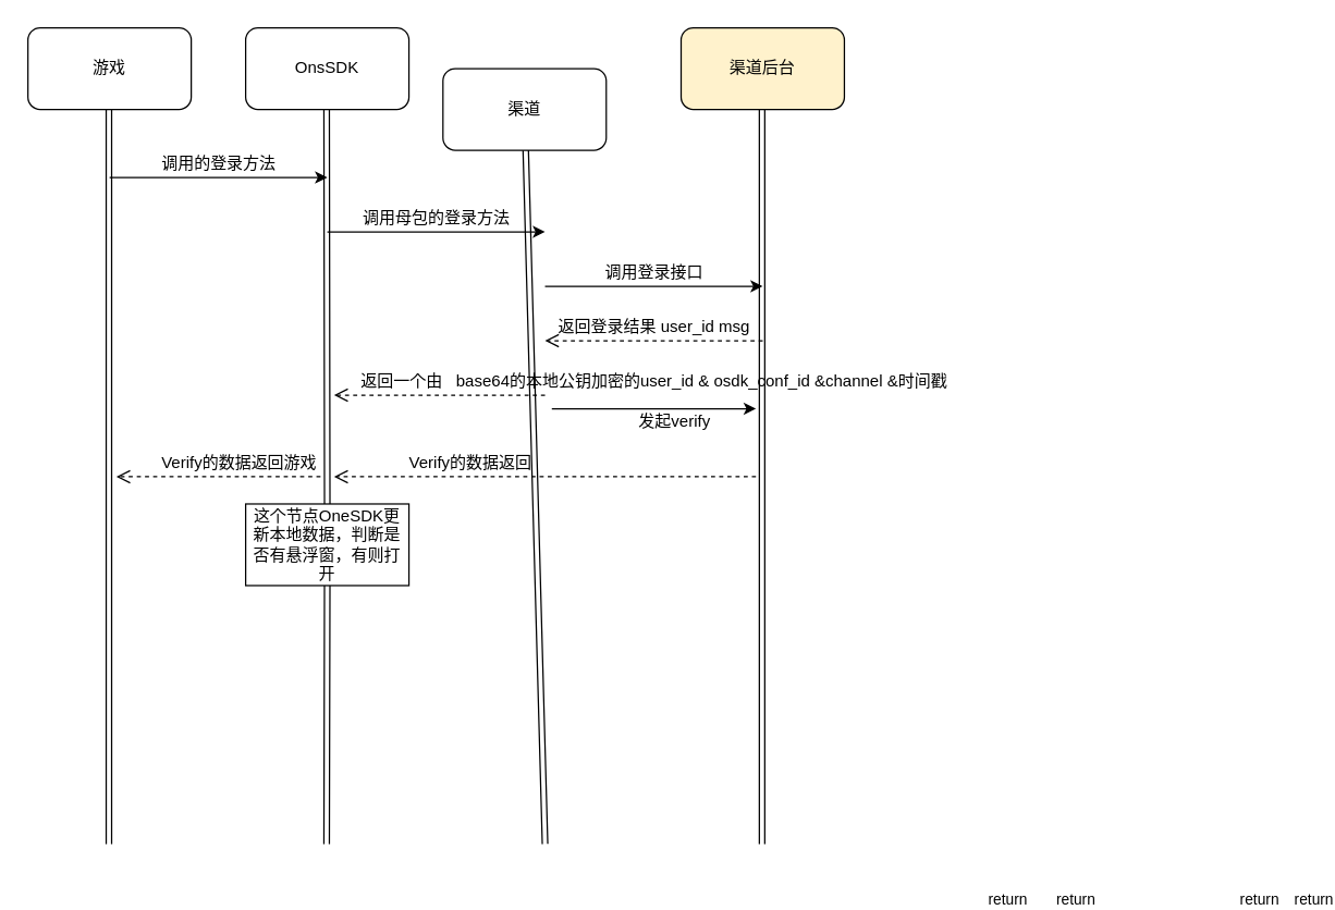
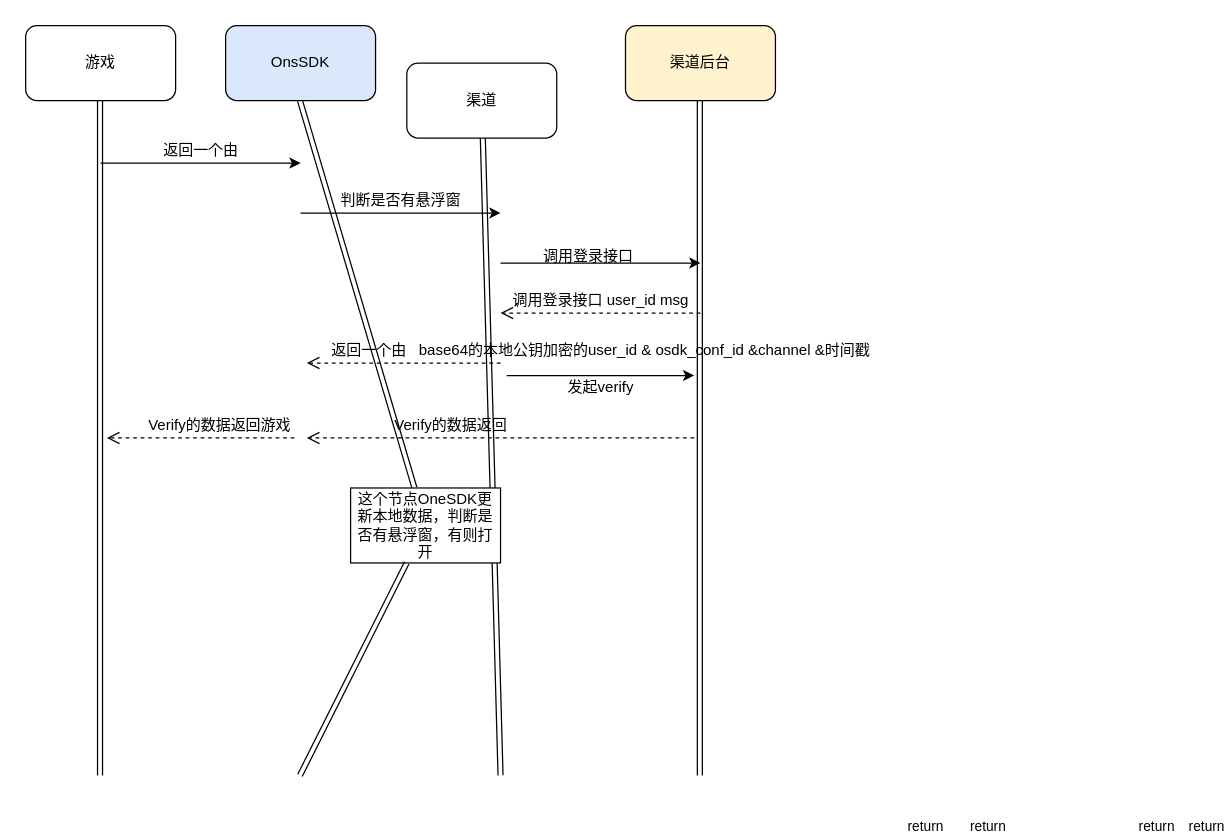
- <mxCell id="3" value="OnsSDK" style="rounded=1;whiteSpace=wrap;html=1;" vertex="1" parent="1"><mxGeometry x="180" y="20" width="120" height="60" as="geometry" /></mxCell>
+ <mxCell id="3" value="OnsSDK" style="rounded=1;whiteSpace=wrap;html=1;fillColor=#dae8fc;" vertex="1" parent="1"><mxGeometry x="180" y="20" width="120" height="60" as="geometry" /></mxCell>
- <mxCell id="11" value="调用的登录方法" style="text;html=1;align=center;verticalAlign=middle;resizable=0;points=[];autosize=1;strokeColor=none;" vertex="1" parent="1"><mxGeometry x="110" y="110" width="100" height="20" as="geometry" /></mxCell>
+ <mxCell id="11" value="返回一个由" style="text;html=1;align=center;verticalAlign=middle;resizable=0;points=[];autosize=1;strokeColor=none;" vertex="1" parent="1"><mxGeometry x="110" y="110" width="100" height="20" as="geometry" /></mxCell>
- <mxCell id="13" value="调用母包的登录方法" style="text;html=1;align=center;verticalAlign=middle;resizable=0;points=[];autosize=1;strokeColor=none;" vertex="1" parent="1"><mxGeometry x="260" y="150" width="120" height="20" as="geometry" /></mxCell>
+ <mxCell id="13" value="判断是否有悬浮窗" style="text;html=1;align=center;verticalAlign=middle;resizable=0;points=[];autosize=1;strokeColor=none;" vertex="1" parent="1"><mxGeometry x="260" y="150" width="120" height="20" as="geometry" /></mxCell>
- <mxCell id="15" value="调用登录接口" style="text;html=1;align=center;verticalAlign=middle;resizable=0;points=[];autosize=1;strokeColor=none;" vertex="1" parent="1"><mxGeometry x="435" y="190" width="90" height="20" as="geometry" /></mxCell>
+ <mxCell id="15" value="调用登录接口" style="text;html=1;align=center;verticalAlign=middle;resizable=0;points=[];autosize=1;strokeColor=none;" vertex="1" parent="1"><mxGeometry x="425" y="195" width="90" height="20" as="geometry" /></mxCell>
- <mxCell id="17" value="返回登录结果 user_id msg" style="text;html=1;align=center;verticalAlign=middle;resizable=0;points=[];autosize=1;strokeColor=none;" vertex="1" parent="1"><mxGeometry x="400" y="230" width="160" height="20" as="geometry" /></mxCell>
+ <mxCell id="17" value="调用登录接口 user_id msg" style="text;html=1;align=center;verticalAlign=middle;resizable=0;points=[];autosize=1;strokeColor=none;" vertex="1" parent="1"><mxGeometry x="400" y="230" width="160" height="20" as="geometry" /></mxCell>
- <mxCell id="21" value="发起verify" style="text;html=1;align=center;verticalAlign=middle;resizable=0;points=[];autosize=1;strokeColor=none;" vertex="1" parent="1"><mxGeometry x="460" y="300" width="70" height="20" as="geometry" /></mxCell>
+ <mxCell id="21" value="发起verify" style="text;html=1;align=center;verticalAlign=middle;resizable=0;points=[];autosize=1;strokeColor=none;" vertex="1" parent="1"><mxGeometry x="445" y="300" width="70" height="20" as="geometry" /></mxCell>
- <mxCell id="23" value="Verify的数据返回" style="text;html=1;align=center;verticalAlign=middle;resizable=0;points=[];autosize=1;strokeColor=none;" vertex="1" parent="1"><mxGeometry x="290" y="330" width="110" height="20" as="geometry" /></mxCell>
+ <mxCell id="23" value="Verify的数据返回" style="text;html=1;align=center;verticalAlign=middle;resizable=0;points=[];autosize=1;strokeColor=none;" vertex="1" parent="1"><mxGeometry x="305" y="330" width="110" height="20" as="geometry" /></mxCell>
- <mxCell id="26" value="这个节点OneSDK更新本地数据，判断是否有悬浮窗，有则打开" style="rounded=0;whiteSpace=wrap;html=1;" vertex="1" parent="1"><mxGeometry x="180" y="370" width="120" height="60" as="geometry" /></mxCell>
+ <mxCell id="26" value="这个节点OneSDK更新本地数据，判断是否有悬浮窗，有则打开" style="rounded=0;whiteSpace=wrap;html=1;" vertex="1" parent="1"><mxGeometry x="280" y="390" width="120" height="60" as="geometry" /></mxCell>
